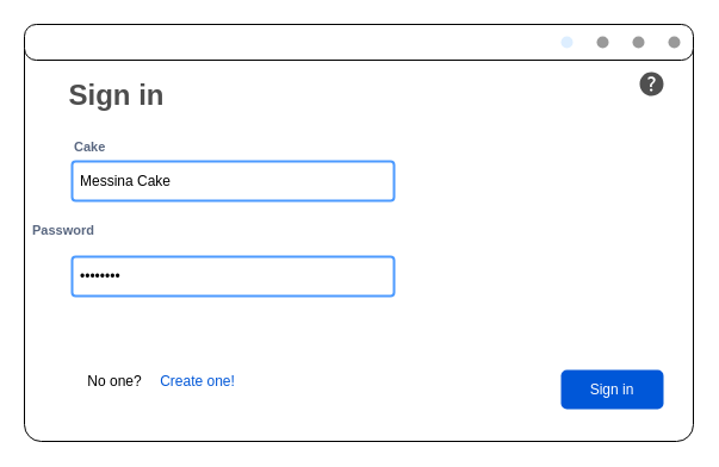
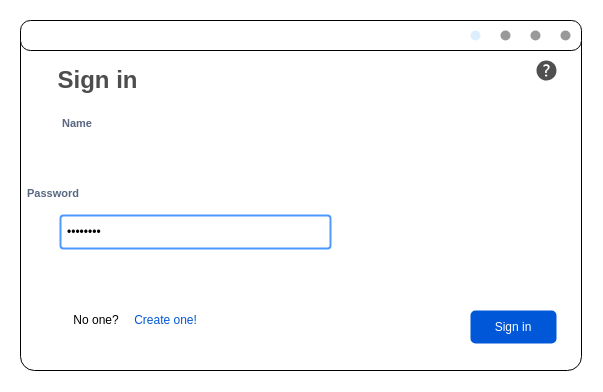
- <mxCell id="7" value="Cake" style="fillColor=none;strokeColor=none;html=1;fontSize=11;fontStyle=0;align=left;fontColor=#596780;fontStyle=1;fontSize=11;movable=0;resizable=0;rotatable=0;deletable=0;editable=0;locked=1;connectable=0;" parent="1" vertex="1"><mxGeometry x="60" y="113" width="240" height="20" as="geometry" /></mxCell>
+ <mxCell id="7" value="Name" style="fillColor=none;strokeColor=none;html=1;fontSize=11;fontStyle=0;align=left;fontColor=#596780;fontStyle=1;fontSize=11;movable=0;resizable=0;rotatable=0;deletable=0;editable=0;locked=1;connectable=0;" parent="1" vertex="1"><mxGeometry x="60" y="113" width="240" height="20" as="geometry" /></mxCell>
- <mxCell id="8" value="Messina Cake" style="rounded=1;arcSize=9;align=left;spacingLeft=5;strokeColor=#4C9AFF;html=1;strokeWidth=2;fontSize=12;movable=0;resizable=0;rotatable=0;deletable=0;editable=0;locked=1;connectable=0;" parent="1" vertex="1"><mxGeometry x="60" y="135" width="270" height="33" as="geometry" /></mxCell>
